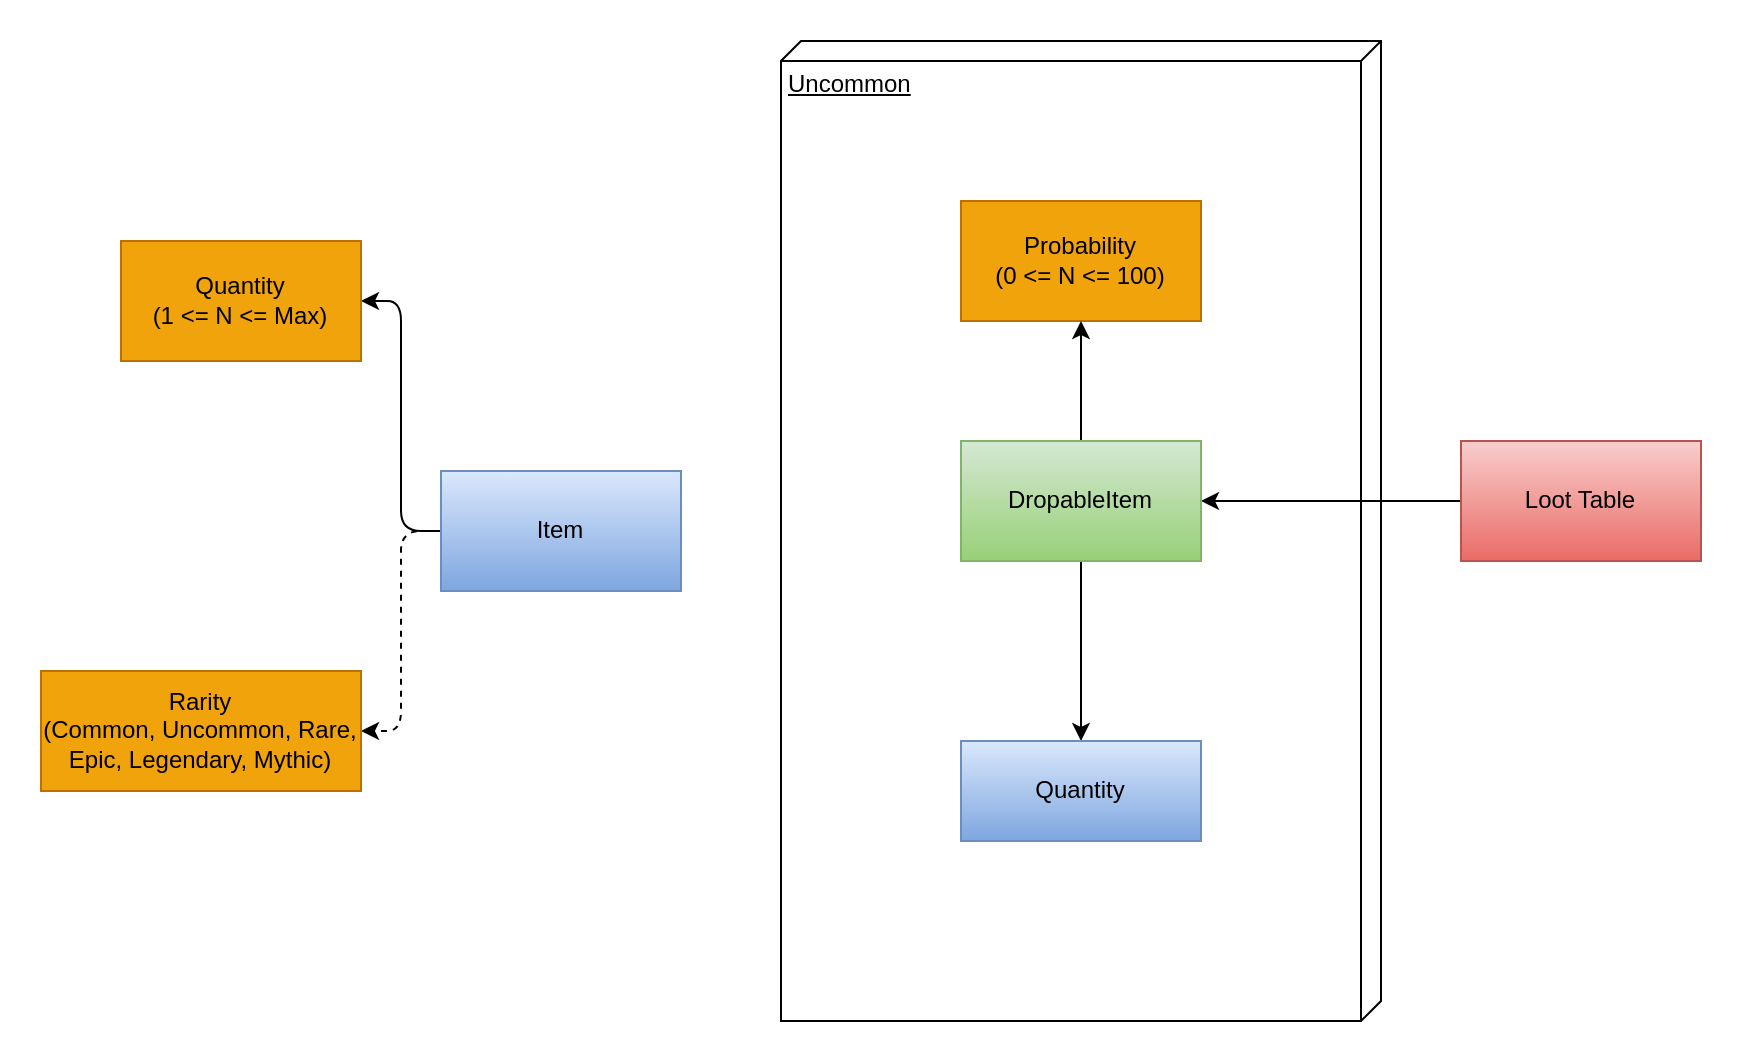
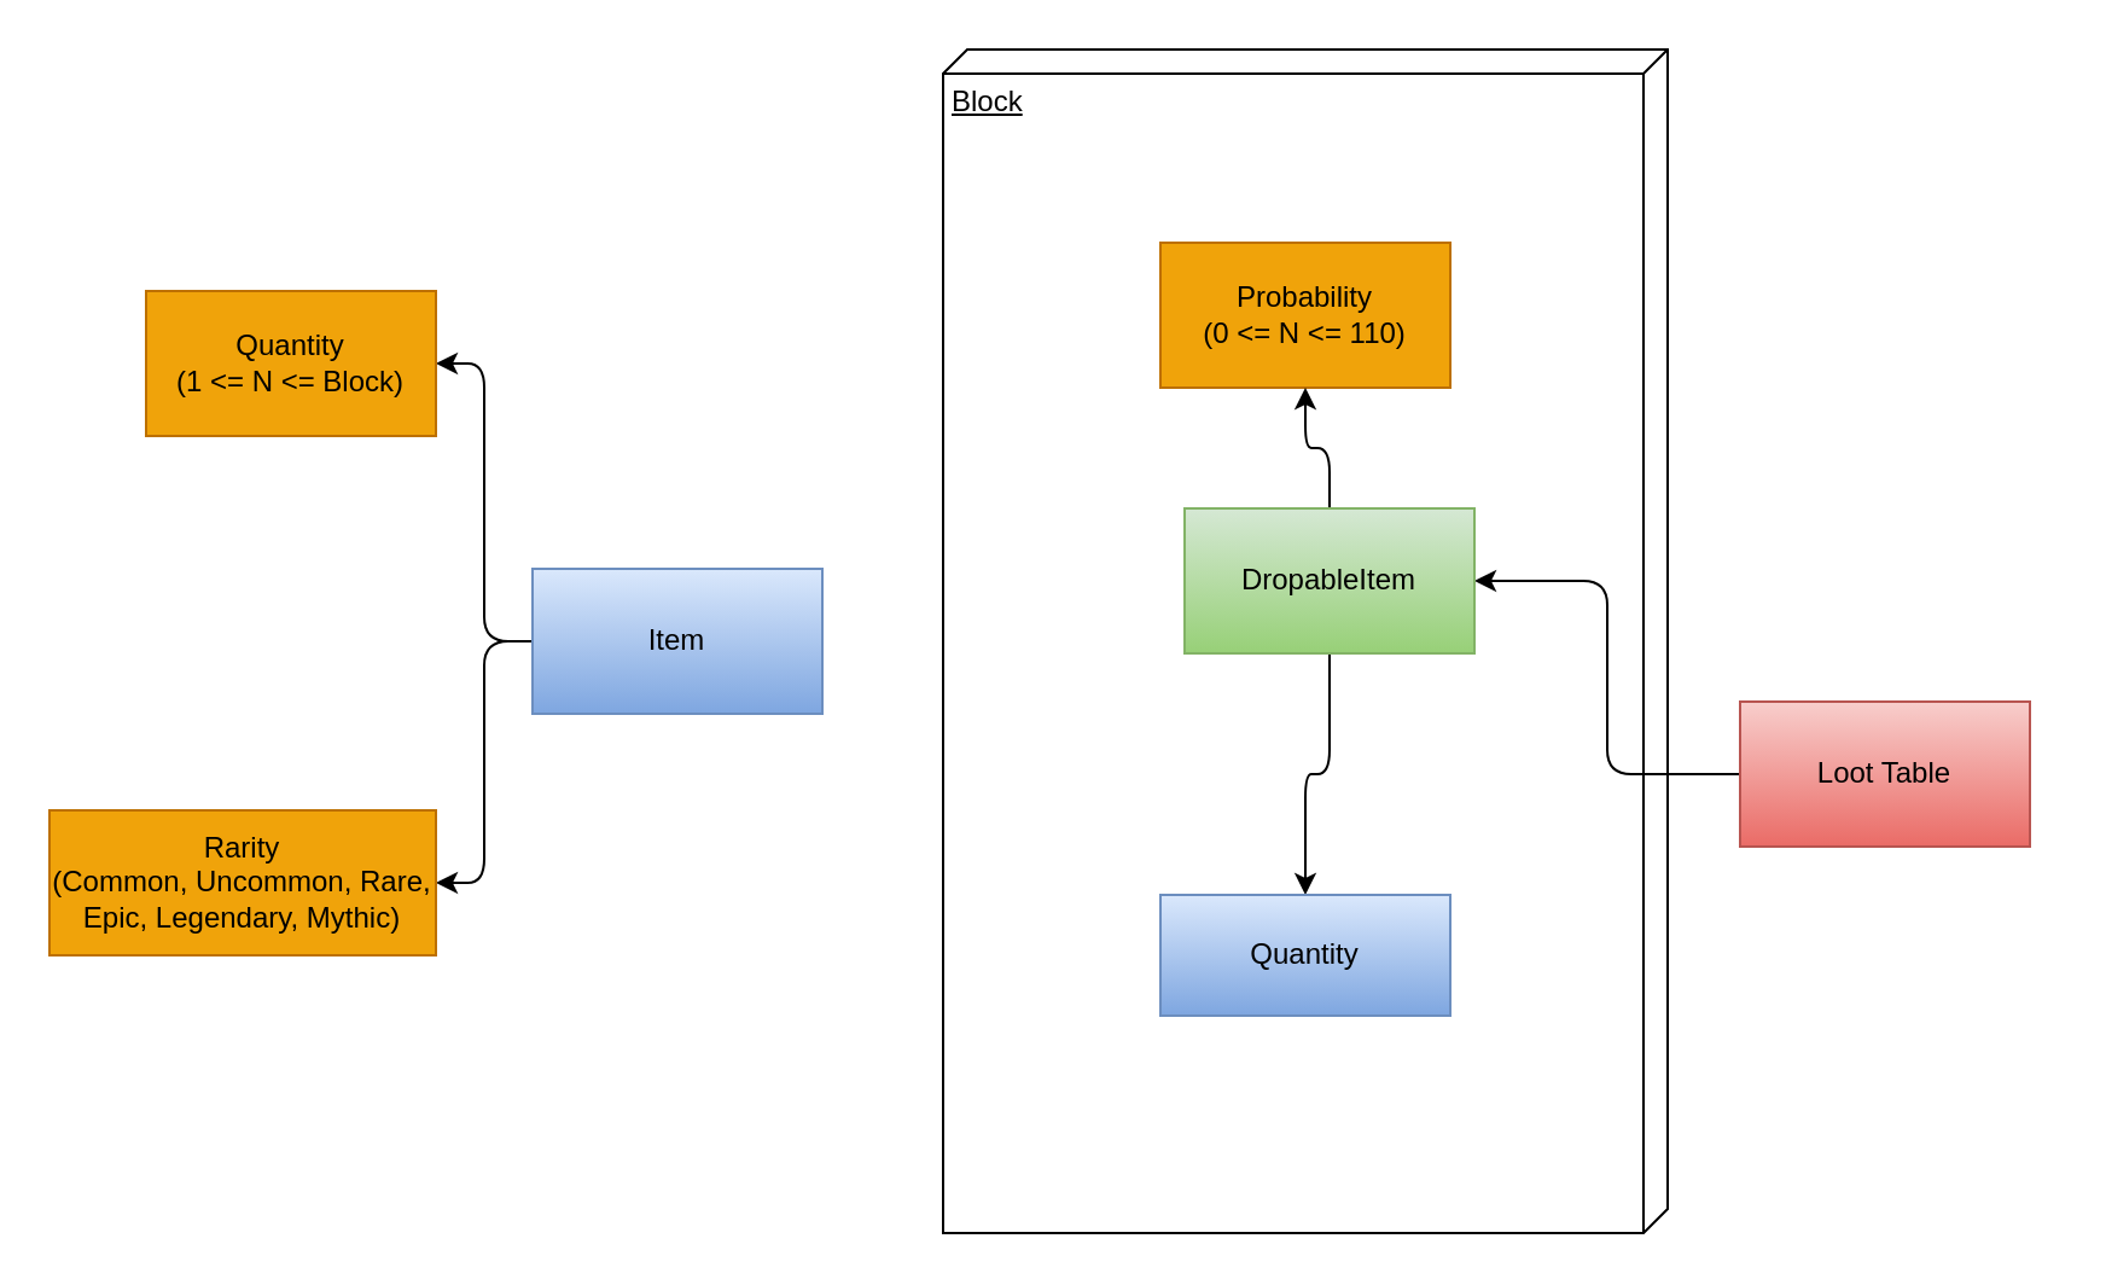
- <mxCell id="2" value="Uncommon" style="verticalAlign=top;align=left;spacingTop=8;spacingLeft=2;spacingRight=12;shape=cube;size=10;direction=south;fontStyle=4;html=1;" vertex="1" parent="1"><mxGeometry x="390" y="20" width="300" height="490" as="geometry" /></mxCell>
+ <mxCell id="2" value="Block" style="verticalAlign=top;align=left;spacingTop=8;spacingLeft=2;spacingRight=12;shape=cube;size=10;direction=south;fontStyle=4;html=1;" vertex="1" parent="1"><mxGeometry x="390" y="20" width="300" height="490" as="geometry" /></mxCell>
- <mxCell id="10" value="Probability&lt;br&gt;(0 &amp;lt;= N &amp;lt;= 100)" style="rounded=0;whiteSpace=wrap;html=1;fillColor=#f0a30a;fontColor=#000000;strokeColor=#BD7000;" parent="1" vertex="1"><mxGeometry x="480" y="100" width="120" height="60" as="geometry" /></mxCell>
+ <mxCell id="10" value="Probability&lt;br&gt;(0 &amp;lt;= N &amp;lt;= 110)" style="rounded=0;whiteSpace=wrap;html=1;fillColor=#f0a30a;fontColor=#000000;strokeColor=#BD7000;" parent="1" vertex="1"><mxGeometry x="480" y="100" width="120" height="60" as="geometry" /></mxCell>
- <mxCell id="9" value="Quantity&lt;br&gt;(1 &amp;lt;= N &amp;lt;= Max)" style="rounded=0;whiteSpace=wrap;html=1;fillColor=#f0a30a;fontColor=#000000;strokeColor=#BD7000;" parent="1" vertex="1"><mxGeometry x="60" y="120" width="120" height="60" as="geometry" /></mxCell>
+ <mxCell id="9" value="Quantity&lt;br&gt;(1 &amp;lt;= N &amp;lt;= Block)" style="rounded=0;whiteSpace=wrap;html=1;fillColor=#f0a30a;fontColor=#000000;strokeColor=#BD7000;" parent="1" vertex="1"><mxGeometry x="60" y="120" width="120" height="60" as="geometry" /></mxCell>
- <mxCell id="13" value="DropableItem" style="whiteSpace=wrap;html=1;fillColor=#d5e8d4;strokeColor=#82b366;gradientColor=#97d077;" vertex="1" parent="1"><mxGeometry x="480" y="220" width="120" height="60" as="geometry" /></mxCell>
+ <mxCell id="13" value="DropableItem" style="whiteSpace=wrap;html=1;fillColor=#d5e8d4;strokeColor=#82b366;gradientColor=#97d077;" vertex="1" parent="1"><mxGeometry x="490" y="210" width="120" height="60" as="geometry" /></mxCell>
- <mxCell id="4" value="Loot Table" style="rounded=0;whiteSpace=wrap;html=1;fillColor=#f8cecc;gradientColor=#ea6b66;strokeColor=#b85450;" parent="1" vertex="1"><mxGeometry x="730" y="220" width="120" height="60" as="geometry" /></mxCell>
+ <mxCell id="4" value="Loot Table" style="rounded=0;whiteSpace=wrap;html=1;fillColor=#f8cecc;gradientColor=#ea6b66;strokeColor=#b85450;" parent="1" vertex="1"><mxGeometry x="720" y="290" width="120" height="60" as="geometry" /></mxCell>
- <mxCell id="6" style="edgeStyle=orthogonalEdgeStyle;rounded=1;orthogonalLoop=1;jettySize=auto;html=1;entryX=1;entryY=0.5;entryDx=0;entryDy=0;dashed=1;" parent="1" source="7" target="8" edge="1"><mxGeometry relative="1" as="geometry" /></mxCell>
+ <mxCell id="6" style="edgeStyle=orthogonalEdgeStyle;rounded=1;orthogonalLoop=1;jettySize=auto;html=1;entryX=1;entryY=0.5;entryDx=0;entryDy=0;" parent="1" source="7" target="8" edge="1"><mxGeometry relative="1" as="geometry" /></mxCell>
